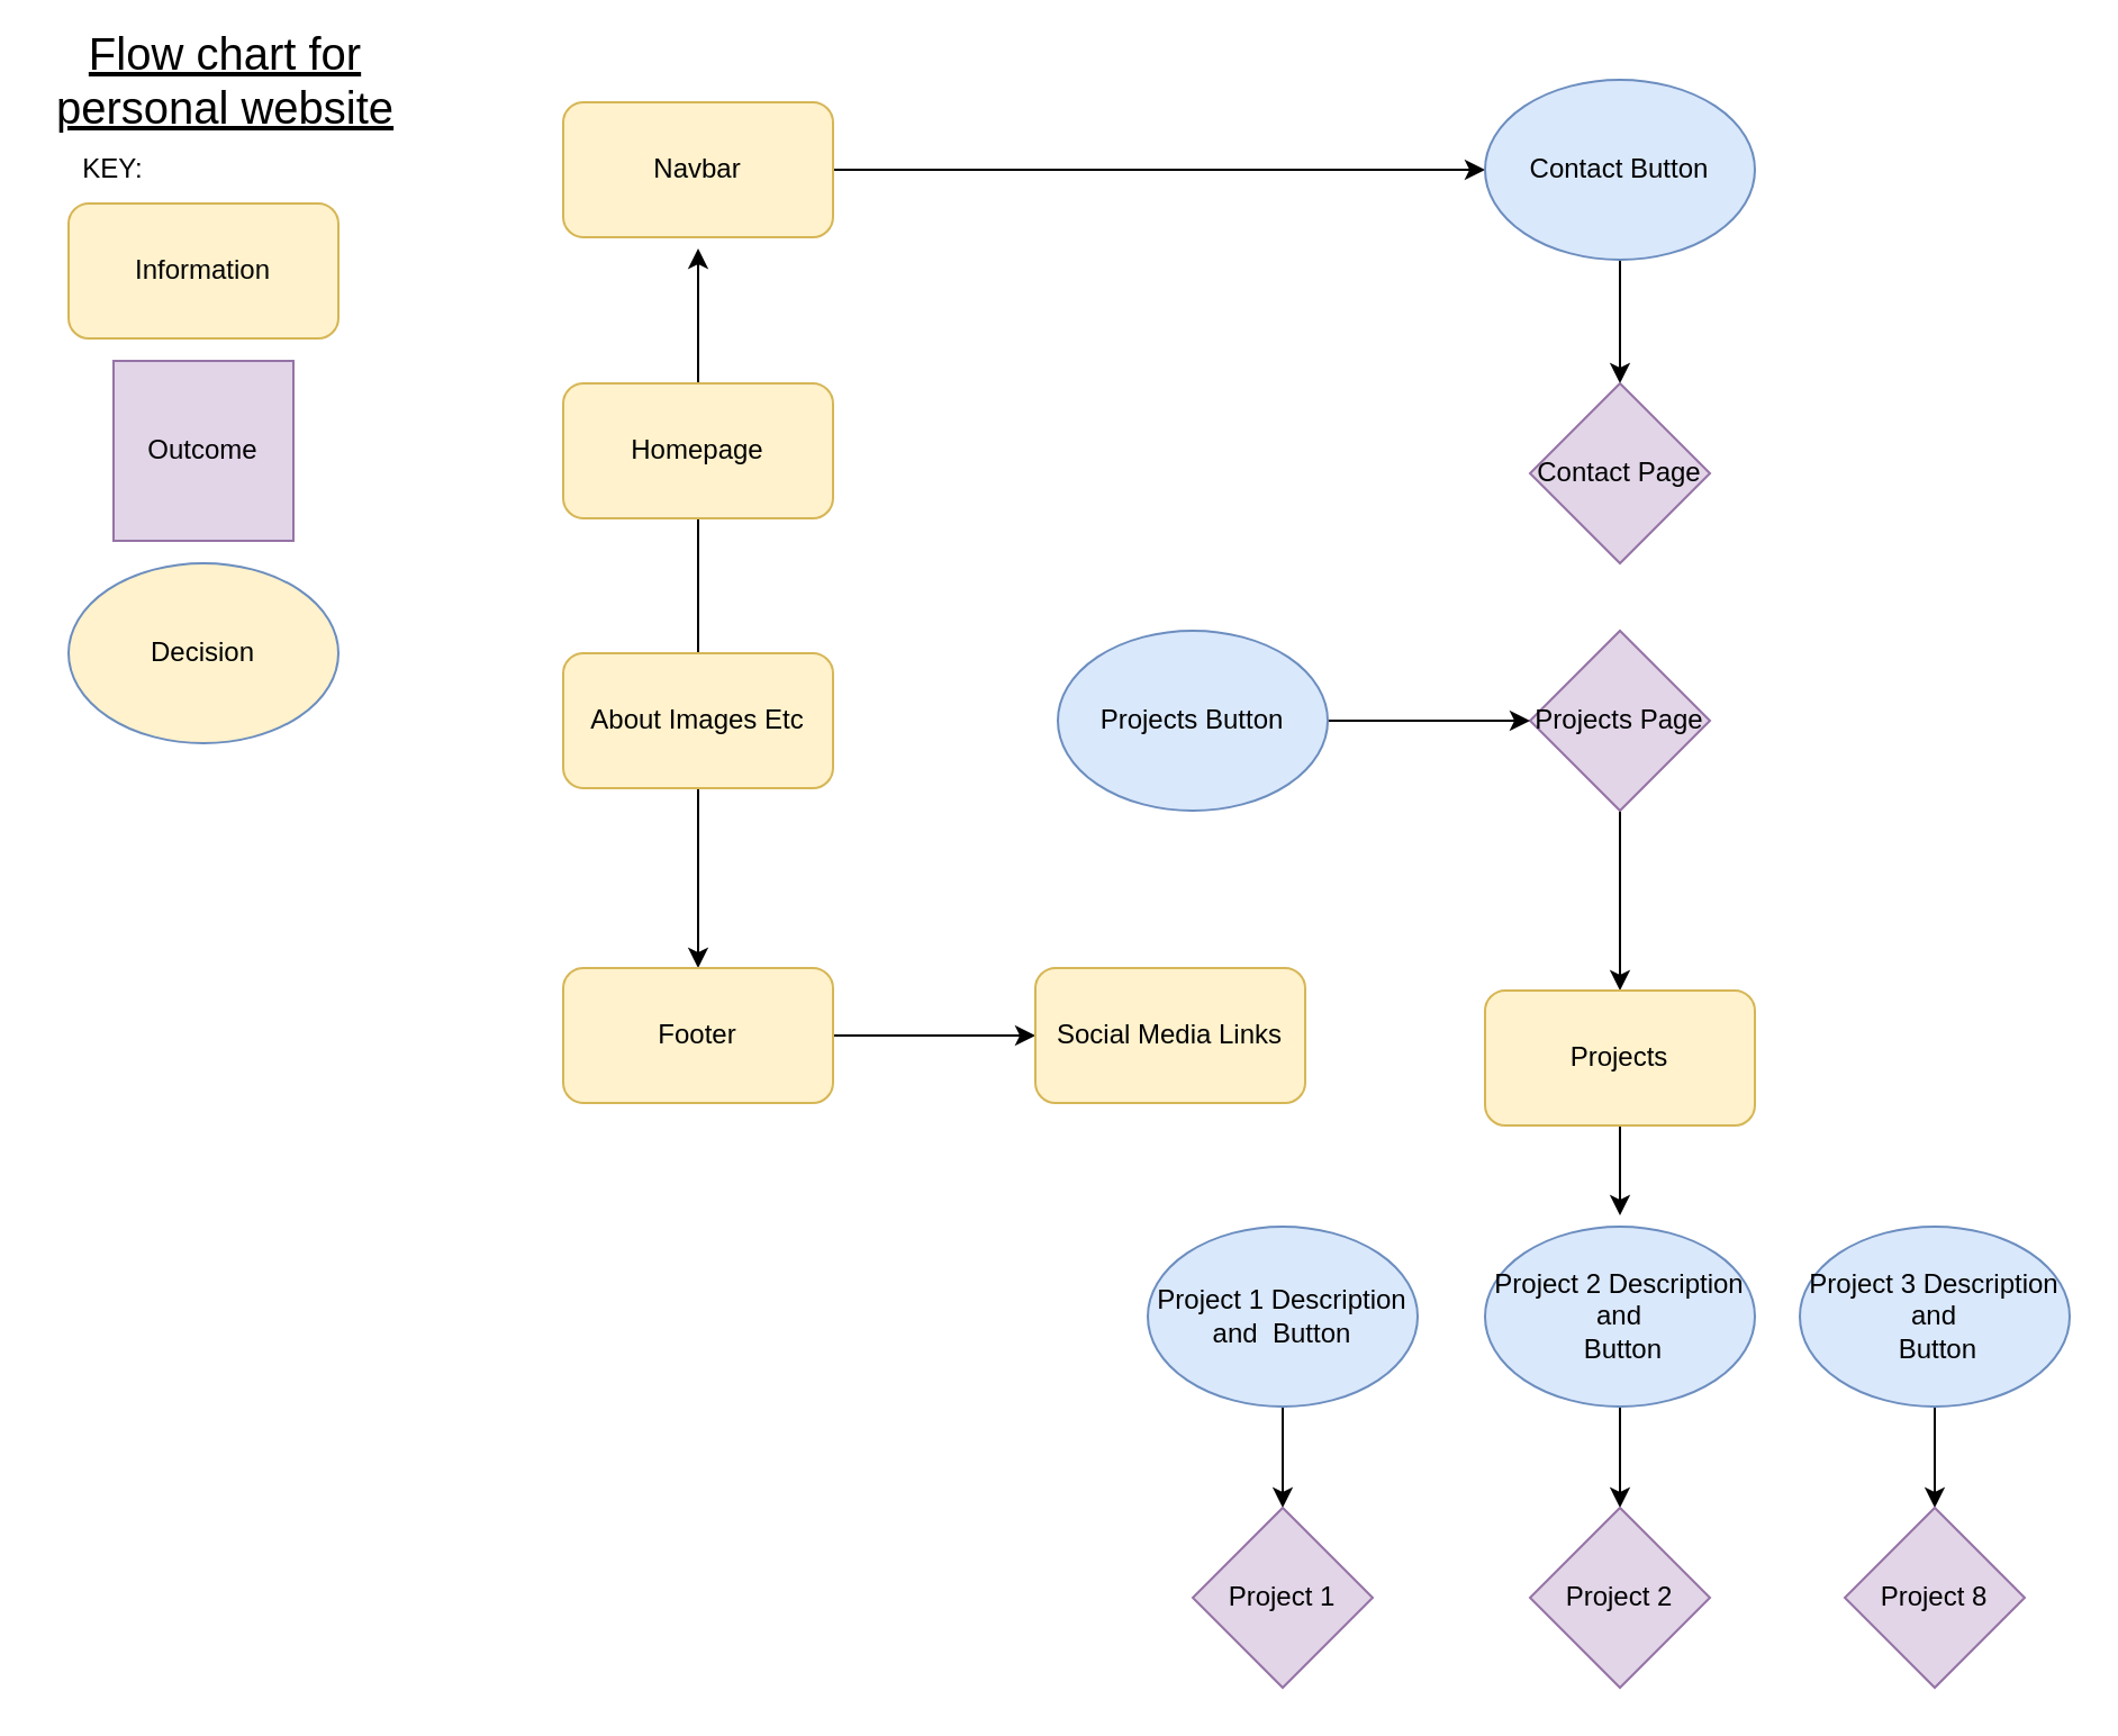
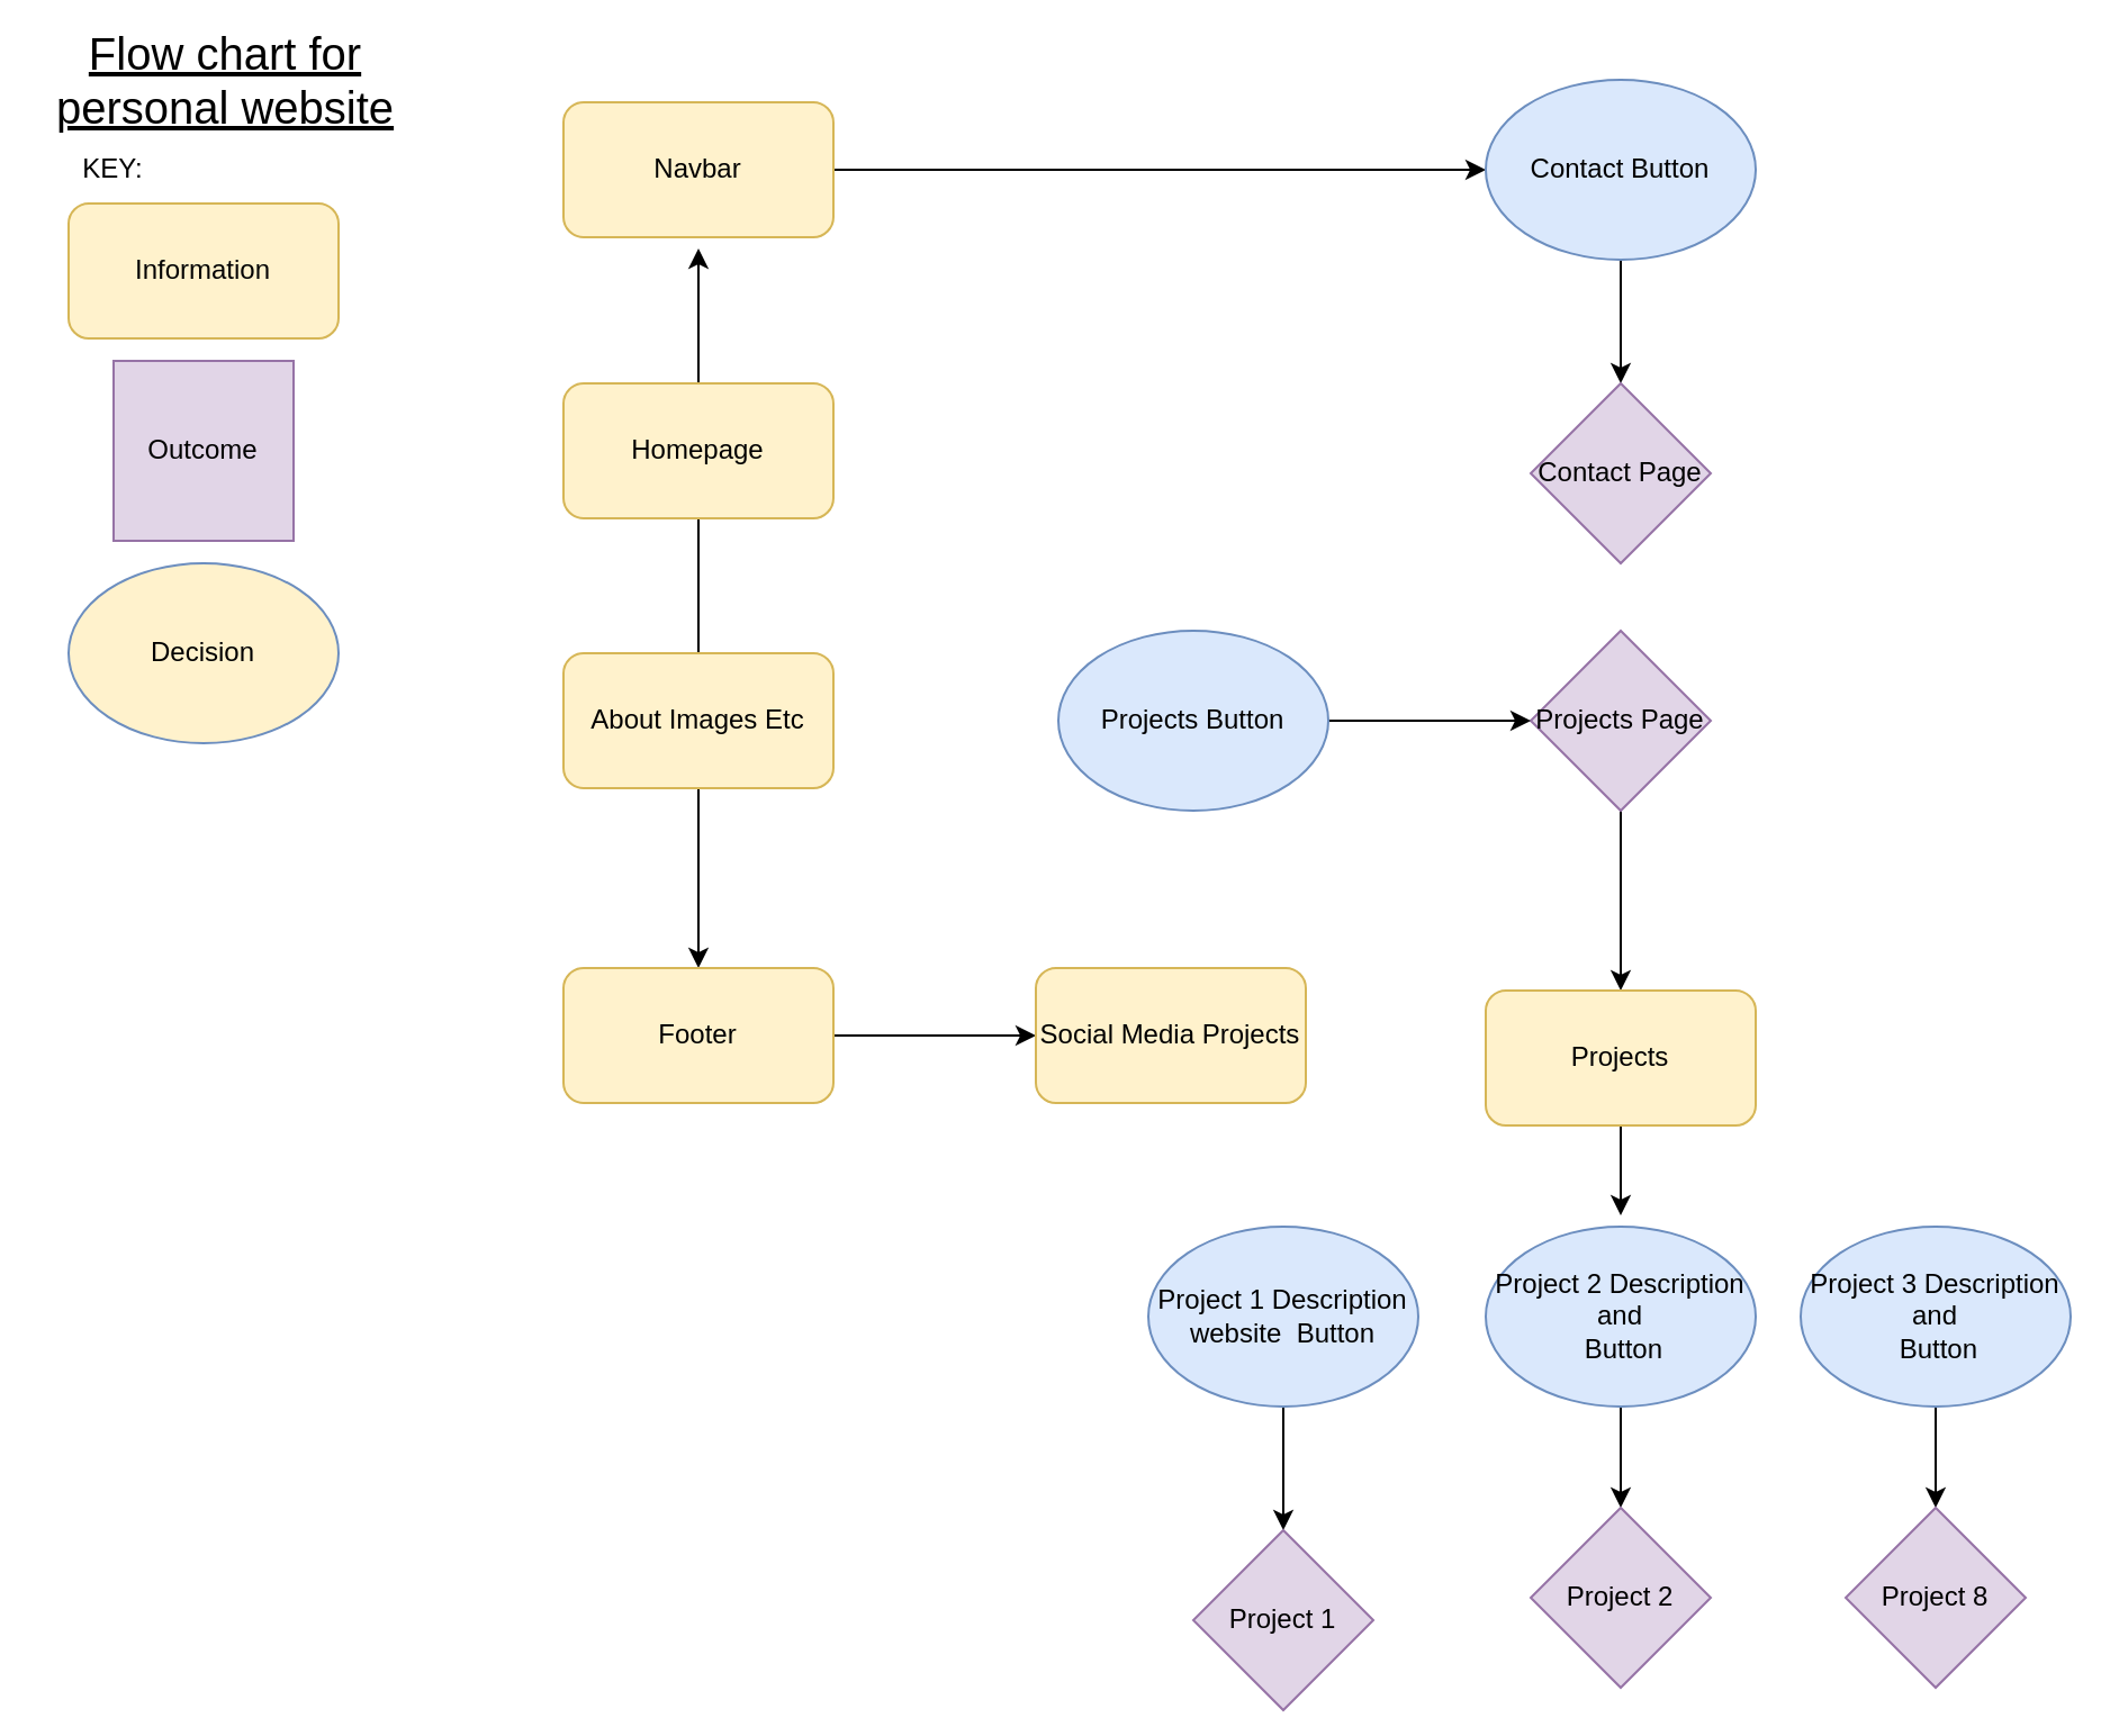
- <mxCell id="22" value="Social Media Links" style="rounded=1;whiteSpace=wrap;html=1;fillColor=#fff2cc;strokeColor=#d6b656;fontColor=#000000;" parent="1" vertex="1"><mxGeometry x="460" y="430" width="120" height="60" as="geometry" /></mxCell>
+ <mxCell id="22" value="Social Media Projects" style="rounded=1;whiteSpace=wrap;html=1;fillColor=#fff2cc;strokeColor=#d6b656;fontColor=#000000;" parent="1" vertex="1"><mxGeometry x="460" y="430" width="120" height="60" as="geometry" /></mxCell>
- <mxCell id="26" value="Project 1 Description and&amp;nbsp; Button" style="ellipse;whiteSpace=wrap;html=1;fillColor=#dae8fc;strokeColor=#6c8ebf;fontColor=#000000;" parent="1" vertex="1"><mxGeometry x="510" y="545" width="120" height="80" as="geometry" /></mxCell>
+ <mxCell id="26" value="Project 1 Description website&amp;nbsp; Button" style="ellipse;whiteSpace=wrap;html=1;fillColor=#dae8fc;strokeColor=#6c8ebf;fontColor=#000000;" parent="1" vertex="1"><mxGeometry x="510" y="545" width="120" height="80" as="geometry" /></mxCell>
- <mxCell id="31" value="Project 1" style="rhombus;whiteSpace=wrap;html=1;fillColor=#e1d5e7;strokeColor=#9673a6;fontColor=#000000;" parent="1" vertex="1"><mxGeometry x="530" y="670" width="80" height="80" as="geometry" /></mxCell>
+ <mxCell id="31" value="Project 1" style="rhombus;whiteSpace=wrap;html=1;fillColor=#e1d5e7;strokeColor=#9673a6;fontColor=#000000;" parent="1" vertex="1"><mxGeometry x="530" y="680" width="80" height="80" as="geometry" /></mxCell>
